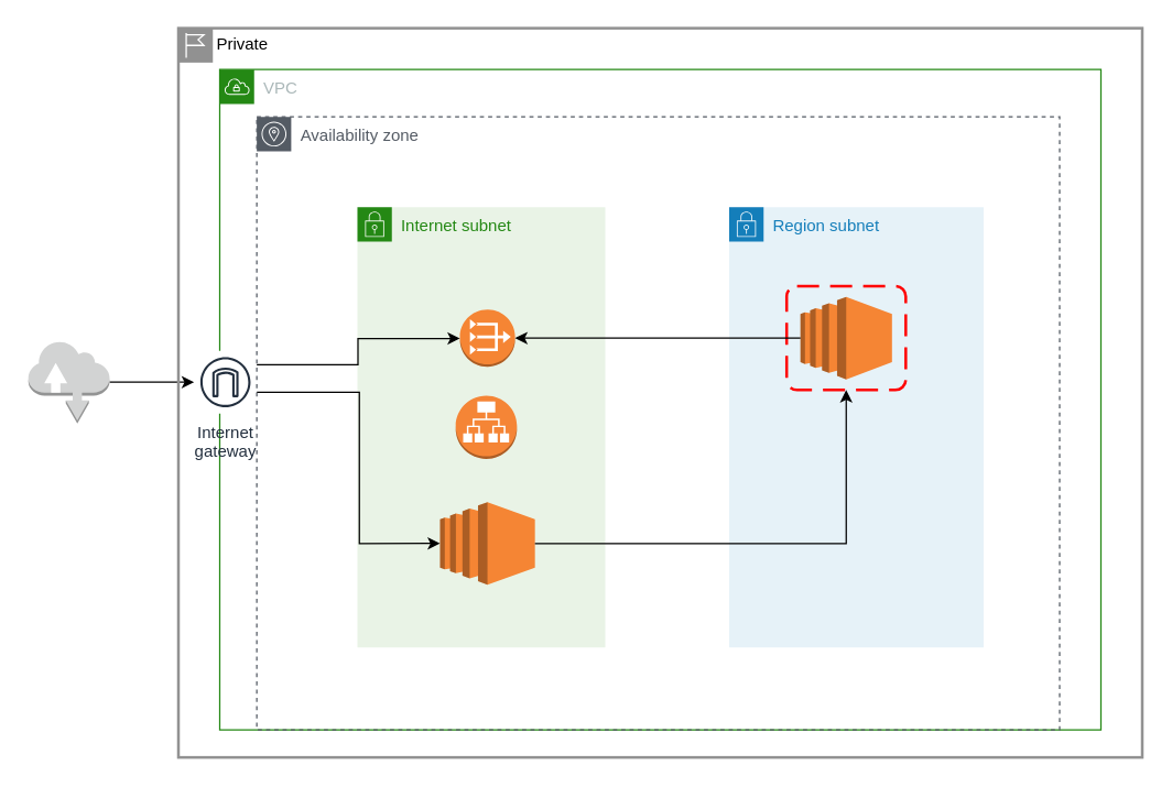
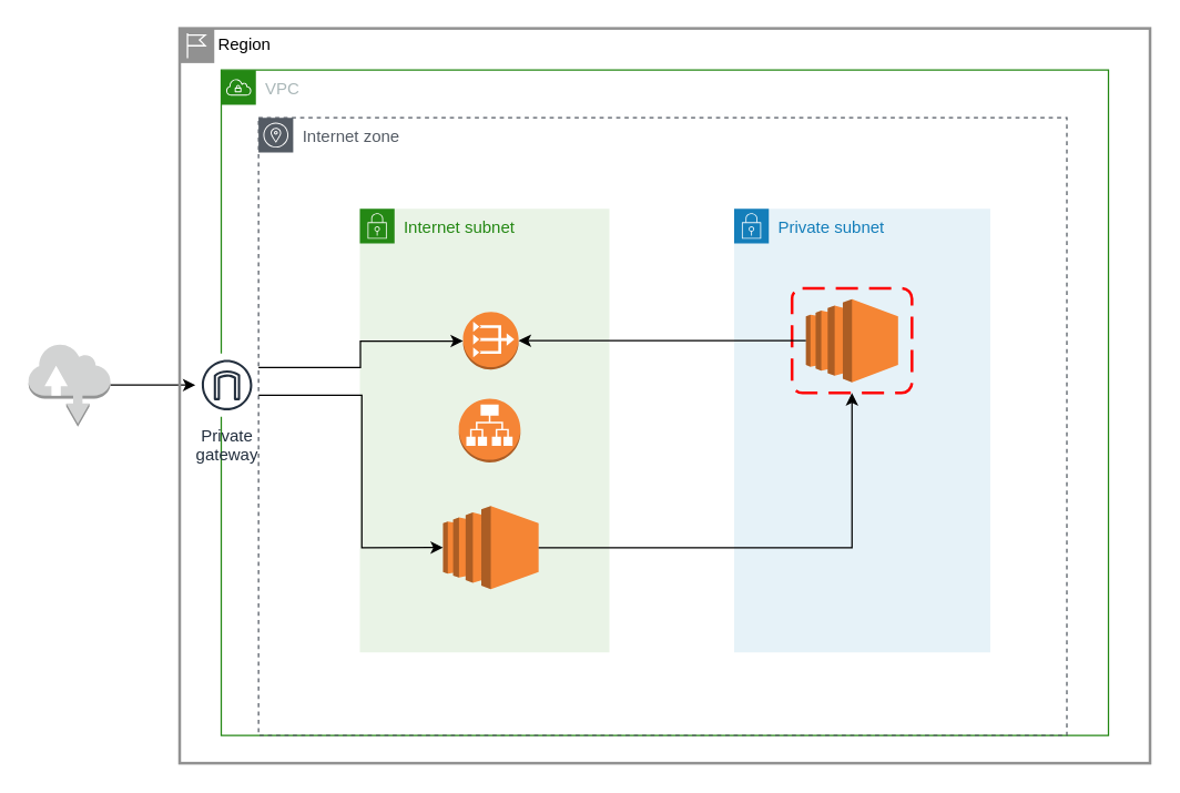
- <mxCell id="18" value="Private" style="shape=mxgraph.ibm.box;prType=region;fontStyle=0;verticalAlign=top;align=left;spacingLeft=32;spacingTop=4;fillColor=none;rounded=0;whiteSpace=wrap;html=1;strokeColor=#919191;strokeWidth=2;dashed=0;container=1;spacing=-4;collapsible=0;expand=0;recursiveResize=0;" vertex="1" parent="1"><mxGeometry x="129" y="20" width="700" height="530" as="geometry" /></mxCell>
+ <mxCell id="18" value="Region" style="shape=mxgraph.ibm.box;prType=region;fontStyle=0;verticalAlign=top;align=left;spacingLeft=32;spacingTop=4;fillColor=none;rounded=0;whiteSpace=wrap;html=1;strokeColor=#919191;strokeWidth=2;dashed=0;container=1;spacing=-4;collapsible=0;expand=0;recursiveResize=0;" vertex="1" parent="1"><mxGeometry x="129" y="20" width="700" height="530" as="geometry" /></mxCell>
- <mxCell id="14" value="Availability zone" style="sketch=0;outlineConnect=0;gradientColor=none;html=1;whiteSpace=wrap;fontSize=12;fontStyle=0;shape=mxgraph.aws4.group;grIcon=mxgraph.aws4.group_availability_zone;strokeColor=#545B64;fillColor=none;verticalAlign=top;align=left;spacingLeft=30;fontColor=#545B64;dashed=1;" vertex="1" parent="2"><mxGeometry x="26.91" y="34.45" width="583.09" height="445.55" as="geometry" /></mxCell>
+ <mxCell id="14" value="Internet zone" style="sketch=0;outlineConnect=0;gradientColor=none;html=1;whiteSpace=wrap;fontSize=12;fontStyle=0;shape=mxgraph.aws4.group;grIcon=mxgraph.aws4.group_availability_zone;strokeColor=#545B64;fillColor=none;verticalAlign=top;align=left;spacingLeft=30;fontColor=#545B64;dashed=1;" vertex="1" parent="2"><mxGeometry x="26.91" y="34.45" width="583.09" height="445.55" as="geometry" /></mxCell>
- <mxCell id="3" value="Region subnet" style="points=[[0,0],[0.25,0],[0.5,0],[0.75,0],[1,0],[1,0.25],[1,0.5],[1,0.75],[1,1],[0.75,1],[0.5,1],[0.25,1],[0,1],[0,0.75],[0,0.5],[0,0.25]];outlineConnect=0;gradientColor=none;html=1;whiteSpace=wrap;fontSize=12;fontStyle=0;container=1;pointerEvents=0;collapsible=0;recursiveResize=0;shape=mxgraph.aws4.group;grIcon=mxgraph.aws4.group_security_group;grStroke=0;strokeColor=#147EBA;fillColor=#E6F2F8;verticalAlign=top;align=left;spacingLeft=30;fontColor=#147EBA;dashed=0;movable=0;resizable=0;rotatable=0;deletable=0;editable=0;connectable=0;" vertex="1" parent="2"><mxGeometry x="370" y="100" width="184.75" height="320" as="geometry" /></mxCell>
+ <mxCell id="3" value="Private subnet" style="points=[[0,0],[0.25,0],[0.5,0],[0.75,0],[1,0],[1,0.25],[1,0.5],[1,0.75],[1,1],[0.75,1],[0.5,1],[0.25,1],[0,1],[0,0.75],[0,0.5],[0,0.25]];outlineConnect=0;gradientColor=none;html=1;whiteSpace=wrap;fontSize=12;fontStyle=0;container=1;pointerEvents=0;collapsible=0;recursiveResize=0;shape=mxgraph.aws4.group;grIcon=mxgraph.aws4.group_security_group;grStroke=0;strokeColor=#147EBA;fillColor=#E6F2F8;verticalAlign=top;align=left;spacingLeft=30;fontColor=#147EBA;dashed=0;movable=0;resizable=0;rotatable=0;deletable=0;editable=0;connectable=0;" vertex="1" parent="2"><mxGeometry x="370" y="100" width="184.75" height="320" as="geometry" /></mxCell>
- <mxCell id="10" value="Internet&#10;gateway" style="sketch=0;outlineConnect=0;fontColor=#232F3E;gradientColor=none;strokeColor=#232F3E;fillColor=#ffffff;dashed=0;verticalLabelPosition=bottom;verticalAlign=top;align=center;html=1;fontSize=12;fontStyle=0;aspect=fixed;shape=mxgraph.aws4.resourceIcon;resIcon=mxgraph.aws4.internet_gateway;" vertex="1" parent="2"><mxGeometry x="-18.64" y="204.45" width="45.55" height="45.55" as="geometry" /></mxCell>
+ <mxCell id="10" value="Private&#10;gateway" style="sketch=0;outlineConnect=0;fontColor=#232F3E;gradientColor=none;strokeColor=#232F3E;fillColor=#ffffff;dashed=0;verticalLabelPosition=bottom;verticalAlign=top;align=center;html=1;fontSize=12;fontStyle=0;aspect=fixed;shape=mxgraph.aws4.resourceIcon;resIcon=mxgraph.aws4.internet_gateway;" vertex="1" parent="2"><mxGeometry x="-18.64" y="204.45" width="45.55" height="45.55" as="geometry" /></mxCell>
